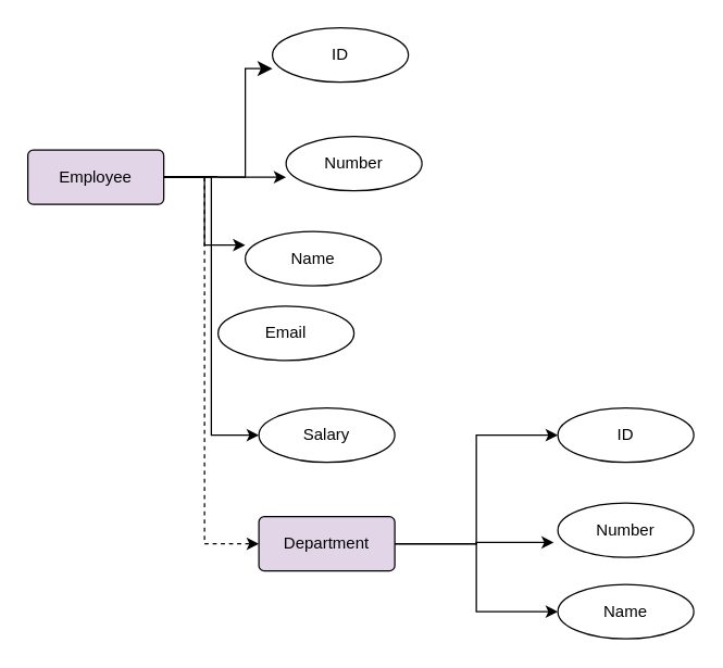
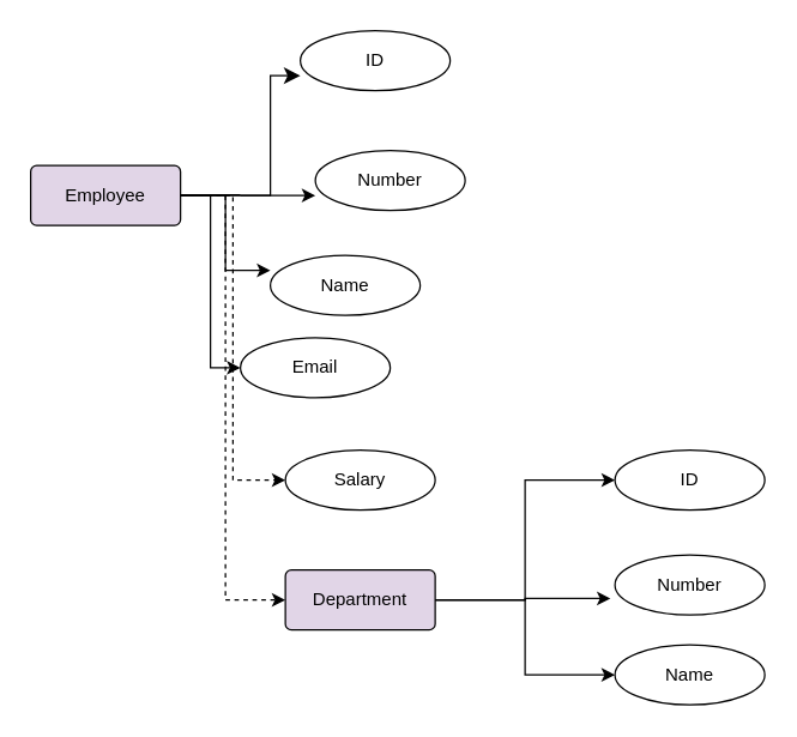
+ <mxCell id="2" style="edgeStyle=orthogonalEdgeStyle;rounded=0;orthogonalLoop=1;jettySize=auto;html=1;exitX=1;exitY=0.5;exitDx=0;exitDy=0;entryX=0;entryY=0.5;entryDx=0;entryDy=0;" parent="1" source="5" target="9" edge="1"><mxGeometry relative="1" as="geometry" /></mxCell>
- <mxCell id="3" style="edgeStyle=orthogonalEdgeStyle;rounded=0;orthogonalLoop=1;jettySize=auto;html=1;exitX=1;exitY=0.5;exitDx=0;exitDy=0;entryX=0;entryY=0.5;entryDx=0;entryDy=0;" parent="1" source="5" target="10" edge="1"><mxGeometry relative="1" as="geometry" /></mxCell>
+ <mxCell id="3" style="edgeStyle=orthogonalEdgeStyle;rounded=0;orthogonalLoop=1;jettySize=auto;html=1;exitX=1;exitY=0.5;exitDx=0;exitDy=0;entryX=0;entryY=0.5;entryDx=0;entryDy=0;dashed=1;" parent="1" source="5" target="10" edge="1"><mxGeometry relative="1" as="geometry" /></mxCell>
